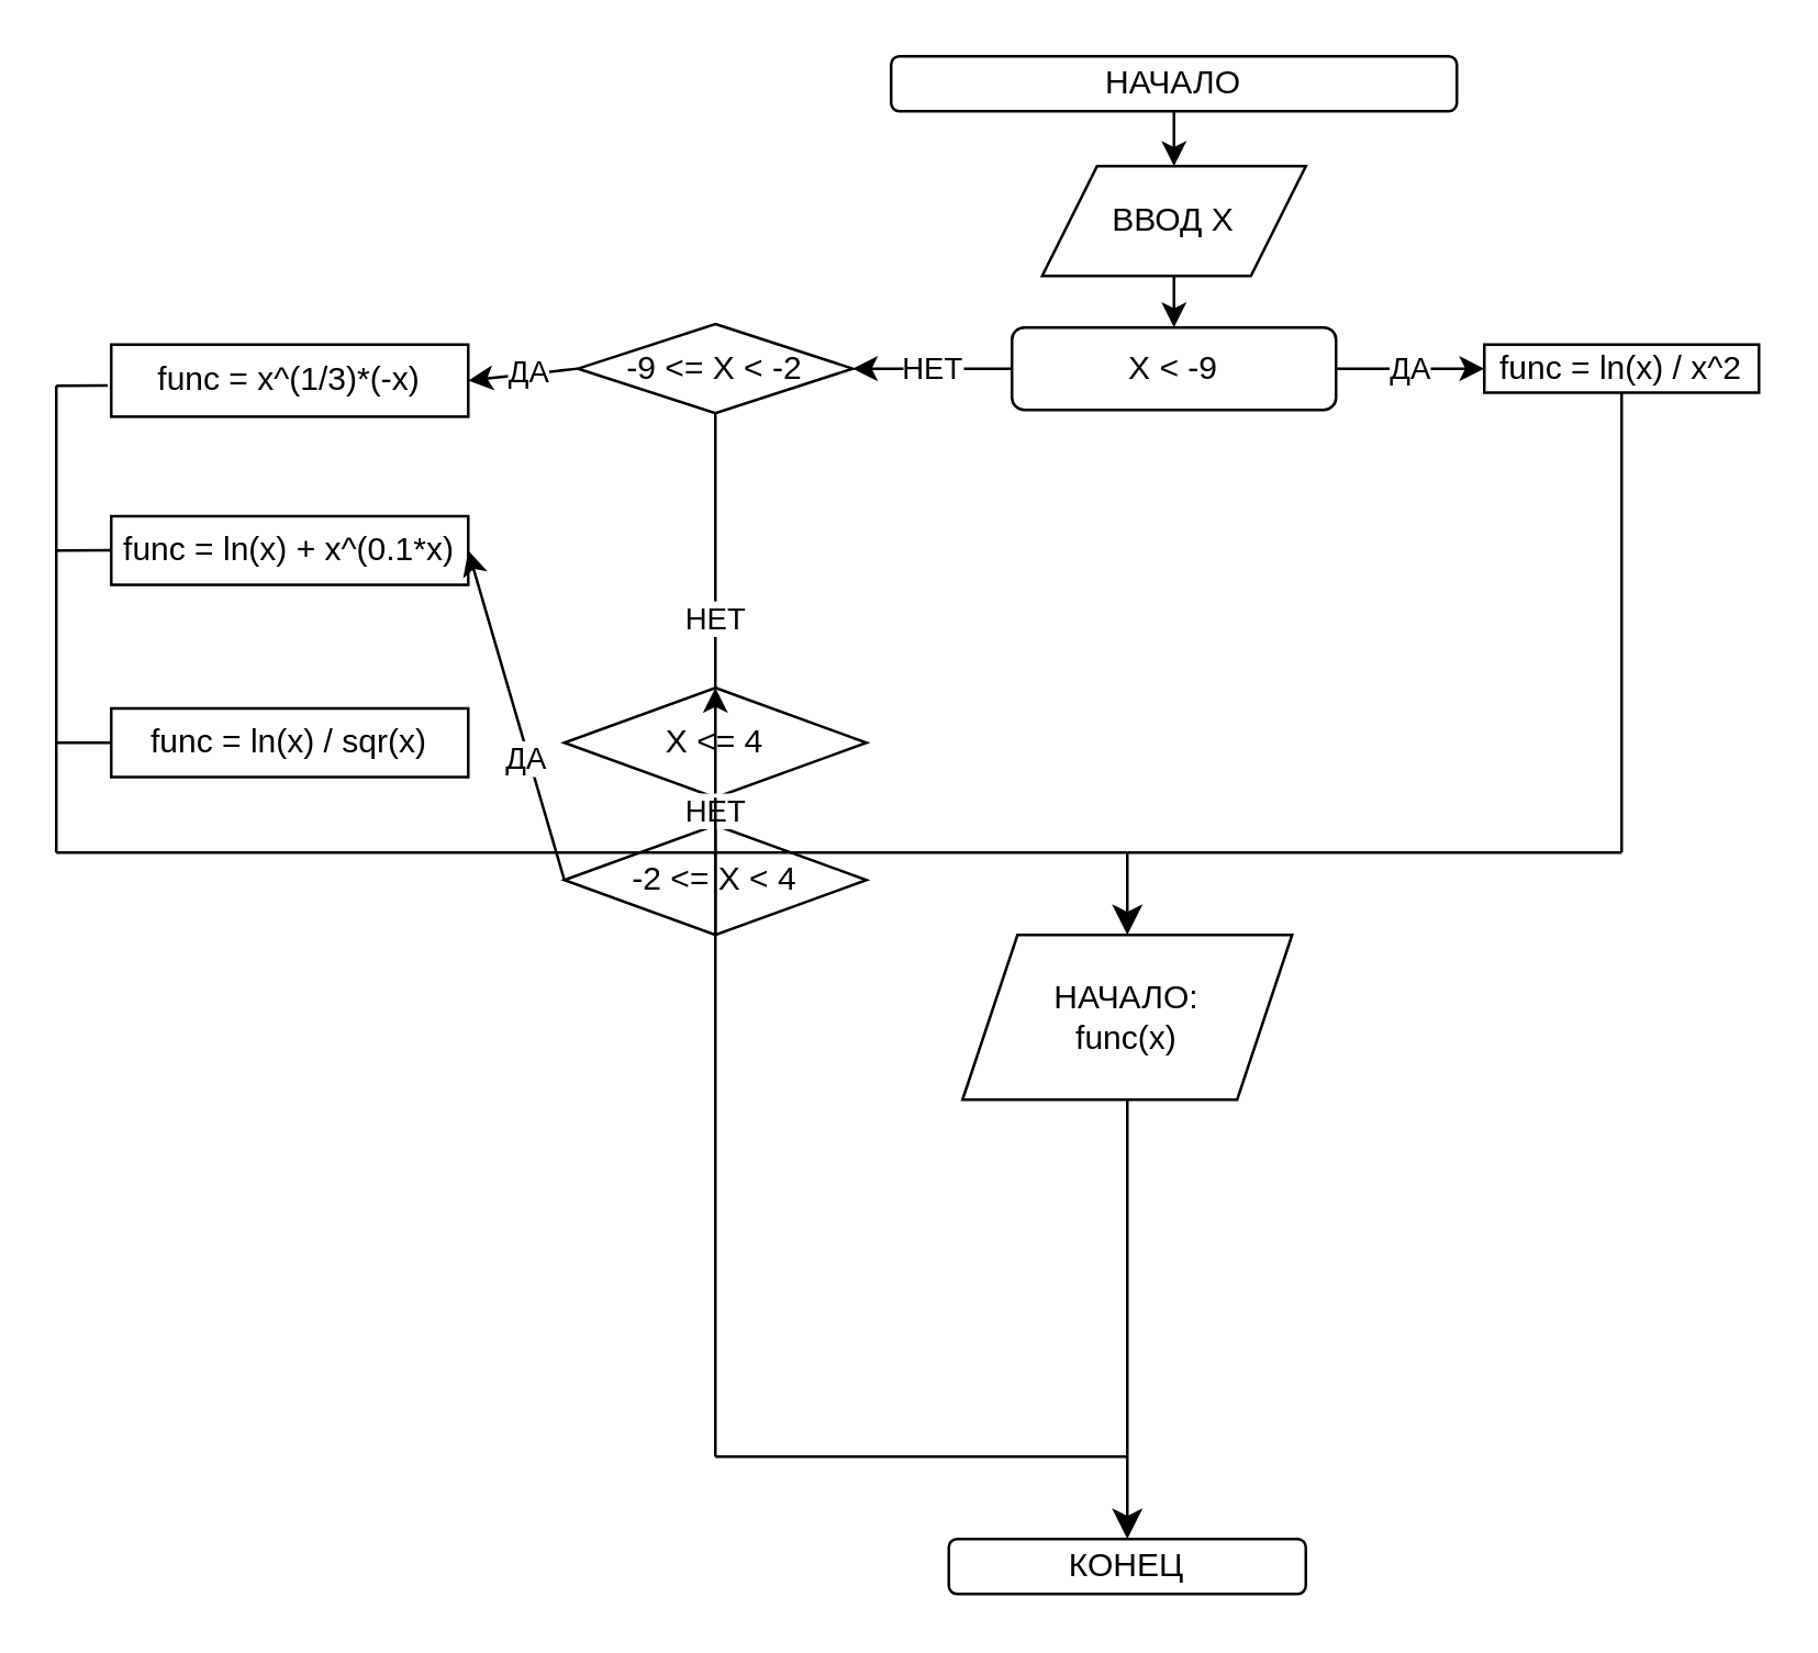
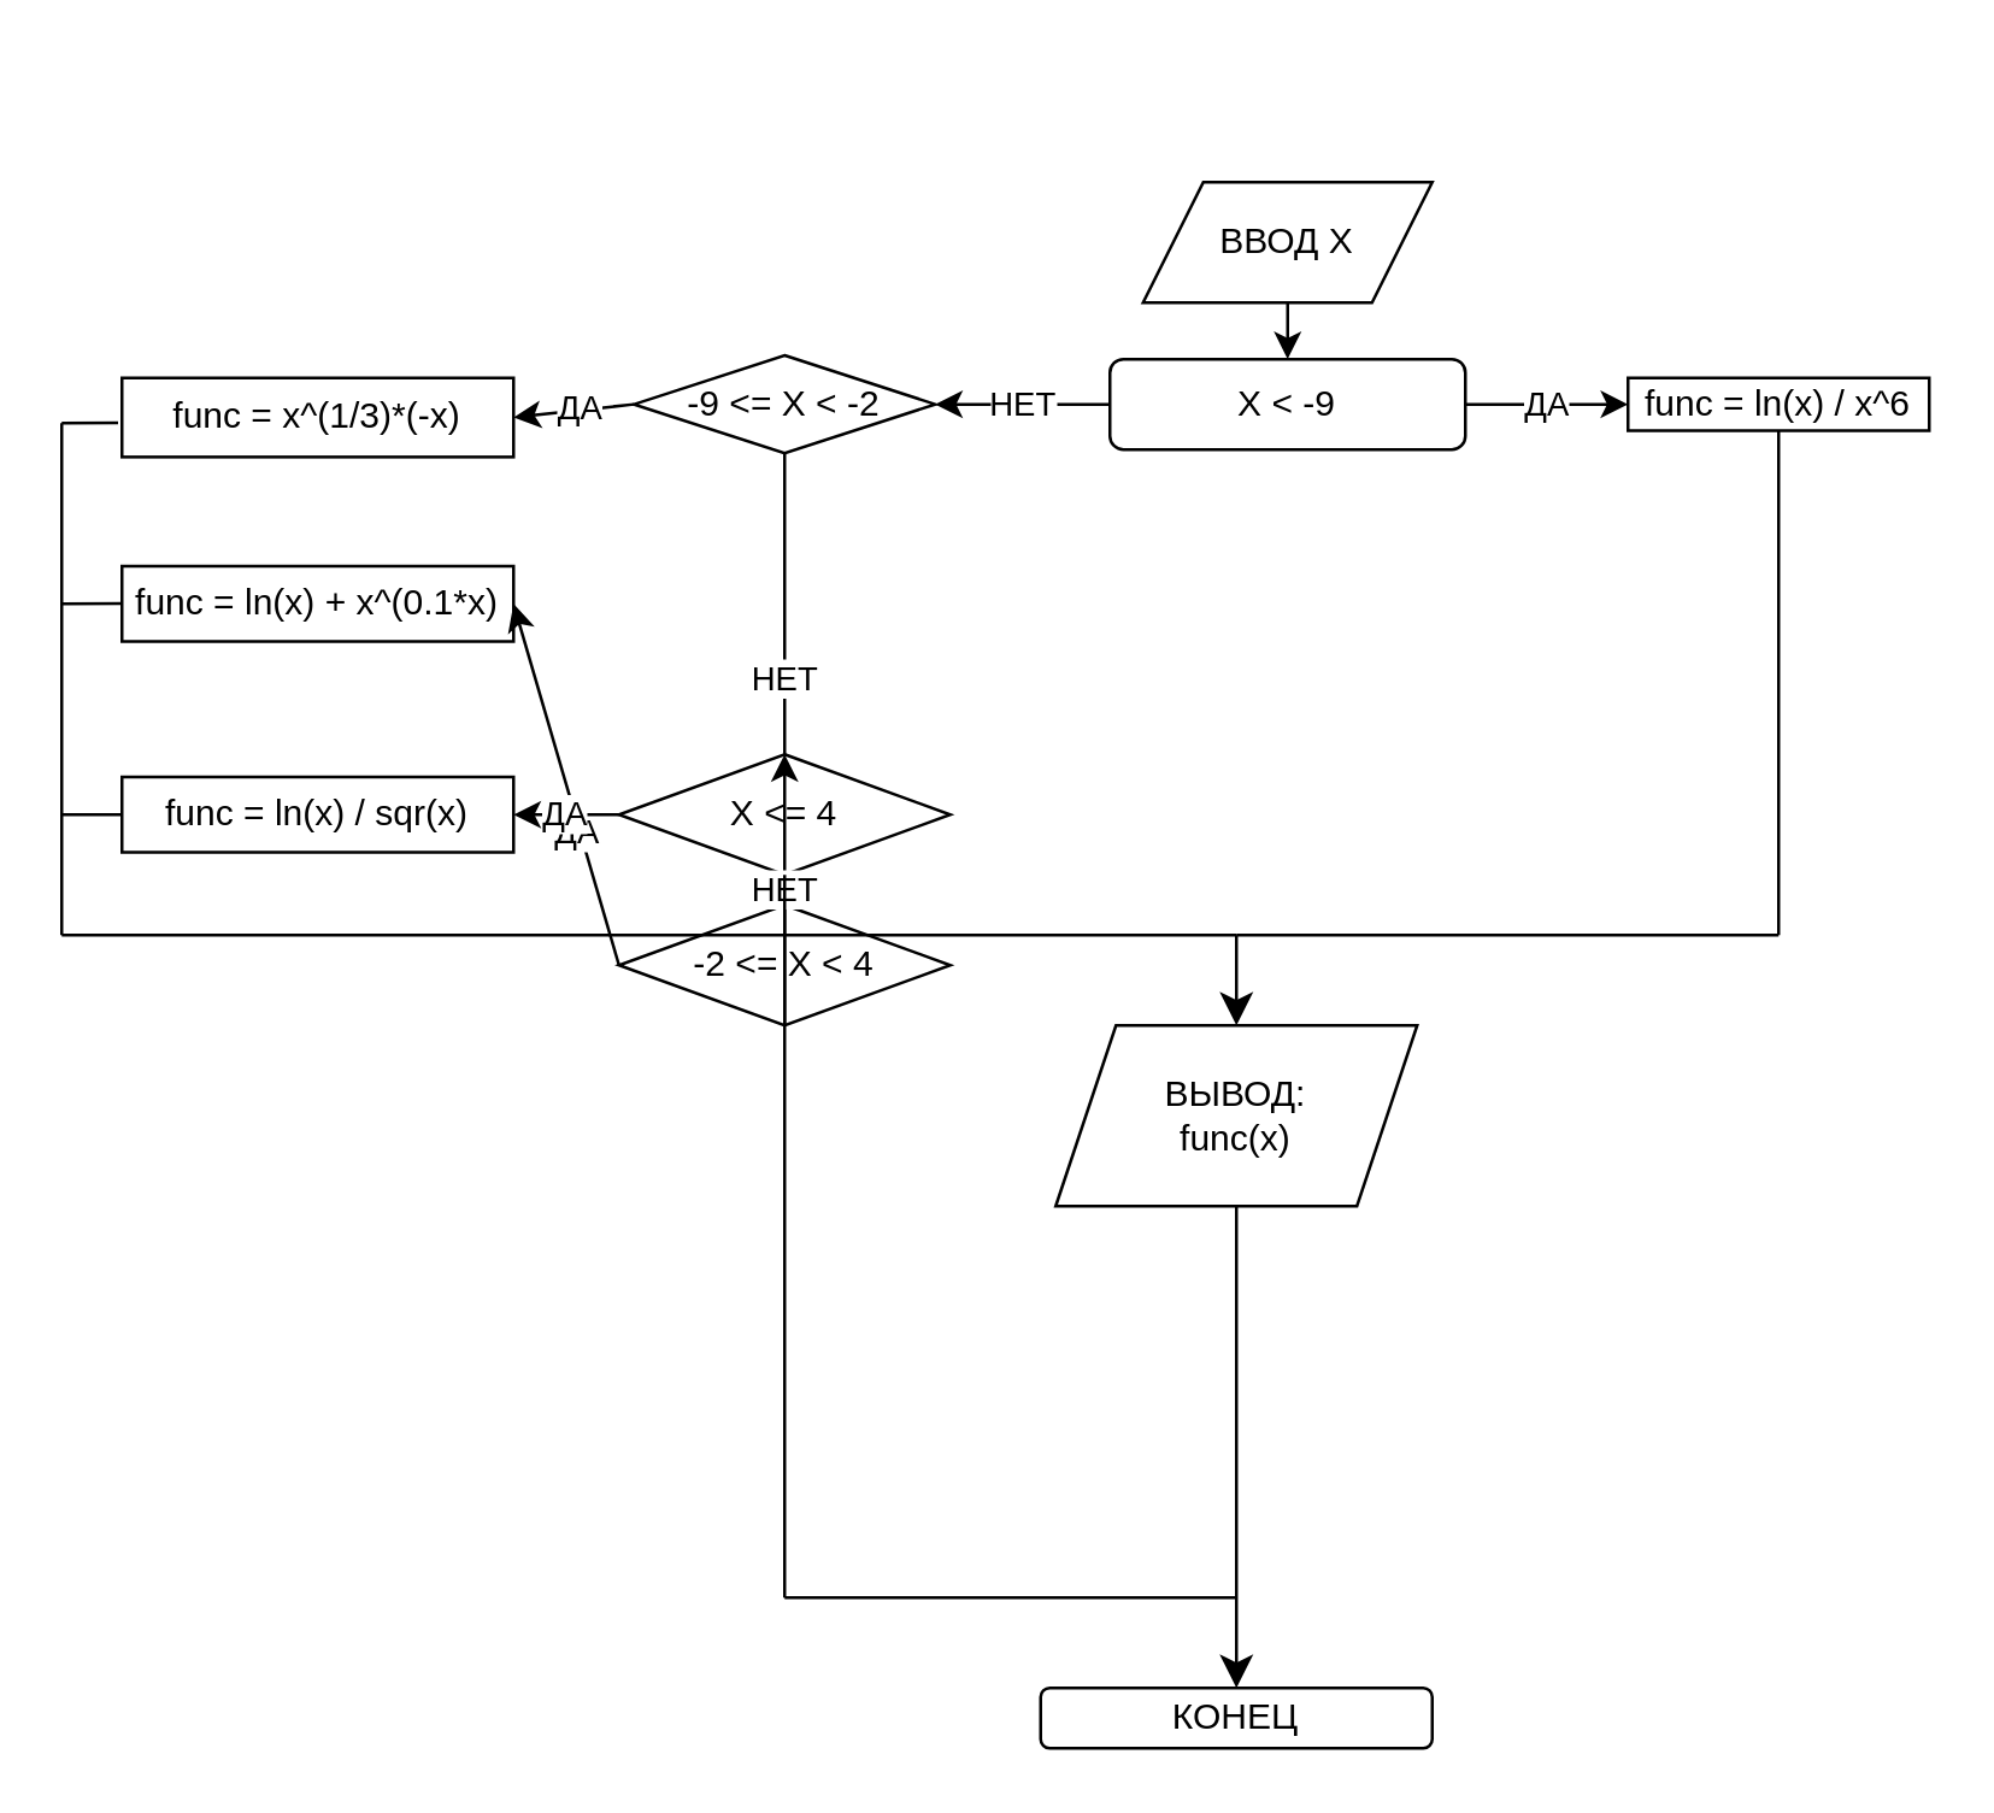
- <mxCell id="3" value="НАЧАЛО" style="rounded=1;whiteSpace=wrap;html=1;" vertex="1" parent="1"><mxGeometry x="324" y="20" width="206" height="20" as="geometry" /></mxCell>
- <mxCell id="2" style="edgeStyle=orthogonalEdgeStyle;rounded=0;orthogonalLoop=1;jettySize=auto;html=1;exitX=0.5;exitY=1;exitDx=0;exitDy=0;entryX=0.5;entryY=0;entryDx=0;entryDy=0;" edge="1" parent="1" source="3" target="28"><mxGeometry relative="1" as="geometry" /></mxCell>
- <mxCell id="5" value="func = ln(x) / x^2" style="rounded=0;whiteSpace=wrap;html=1;" vertex="1" parent="1"><mxGeometry x="540" y="125" width="100" height="17.5" as="geometry" /></mxCell>
+ <mxCell id="5" value="func = ln(x) / x^6" style="rounded=0;whiteSpace=wrap;html=1;" vertex="1" parent="1"><mxGeometry x="540" y="125" width="100" height="17.5" as="geometry" /></mxCell>
+ <mxCell id="20" value="ДА" style="endArrow=classic;html=1;rounded=0;entryX=1;entryY=0.5;entryDx=0;entryDy=0;exitX=0;exitY=0.5;exitDx=0;exitDy=0;" edge="1" parent="1" source="17" target="19"><mxGeometry width="50" height="50" relative="1" as="geometry"><mxPoint x="230" y="320" as="sourcePoint" /><mxPoint x="280" y="270" as="targetPoint" /></mxGeometry></mxCell>
- <mxCell id="26" value="НАЧАЛО:&lt;br&gt;func(x)" style="shape=parallelogram;perimeter=parallelogramPerimeter;whiteSpace=wrap;html=1;fixedSize=1;" vertex="1" parent="1"><mxGeometry x="350" y="340" width="120" height="60" as="geometry" /></mxCell>
+ <mxCell id="26" value="ВЫВОД:&lt;br&gt;func(x)" style="shape=parallelogram;perimeter=parallelogramPerimeter;whiteSpace=wrap;html=1;fixedSize=1;" vertex="1" parent="1"><mxGeometry x="350" y="340" width="120" height="60" as="geometry" /></mxCell>
